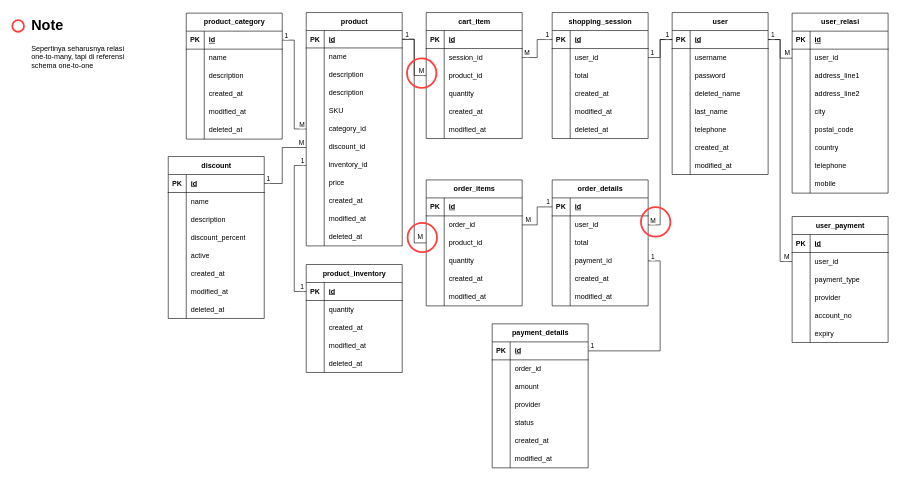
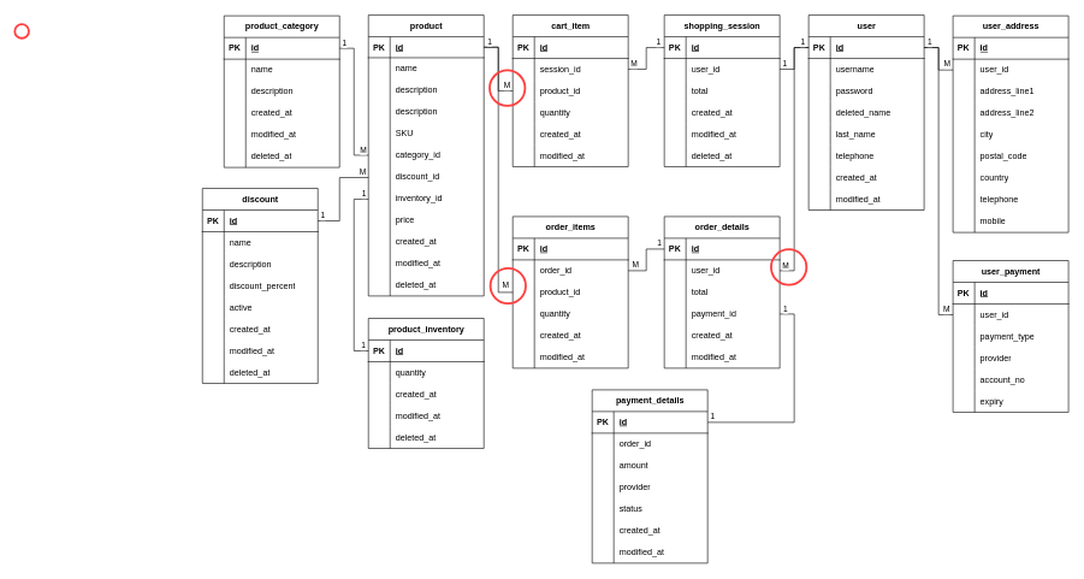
- <mxCell id="99" value="user_relasi" style="shape=table;startSize=30;container=1;collapsible=1;childLayout=tableLayout;fixedRows=1;rowLines=0;fontStyle=1;align=center;resizeLast=1;html=1;" parent="1" vertex="1"><mxGeometry x="1320" y="21" width="160" height="300" as="geometry" /></mxCell>
+ <mxCell id="99" value="user_address" style="shape=table;startSize=30;container=1;collapsible=1;childLayout=tableLayout;fixedRows=1;rowLines=0;fontStyle=1;align=center;resizeLast=1;html=1;" parent="1" vertex="1"><mxGeometry x="1320" y="21" width="160" height="300" as="geometry" /></mxCell>
- <mxCell id="306" value="&lt;h1 style=&quot;margin-top: 0px;&quot;&gt;Note&lt;/h1&gt;&lt;p&gt;&lt;span style=&quot;text-align: center;&quot;&gt;Sepertinya seharusnya relasi one-to-many, tapi di referensi schema one-to-one&lt;/span&gt;&lt;/p&gt;" style="text;html=1;whiteSpace=wrap;overflow=hidden;rounded=0;" parent="1" vertex="1"><mxGeometry x="50" y="21" width="180" height="100" as="geometry" /></mxCell>
